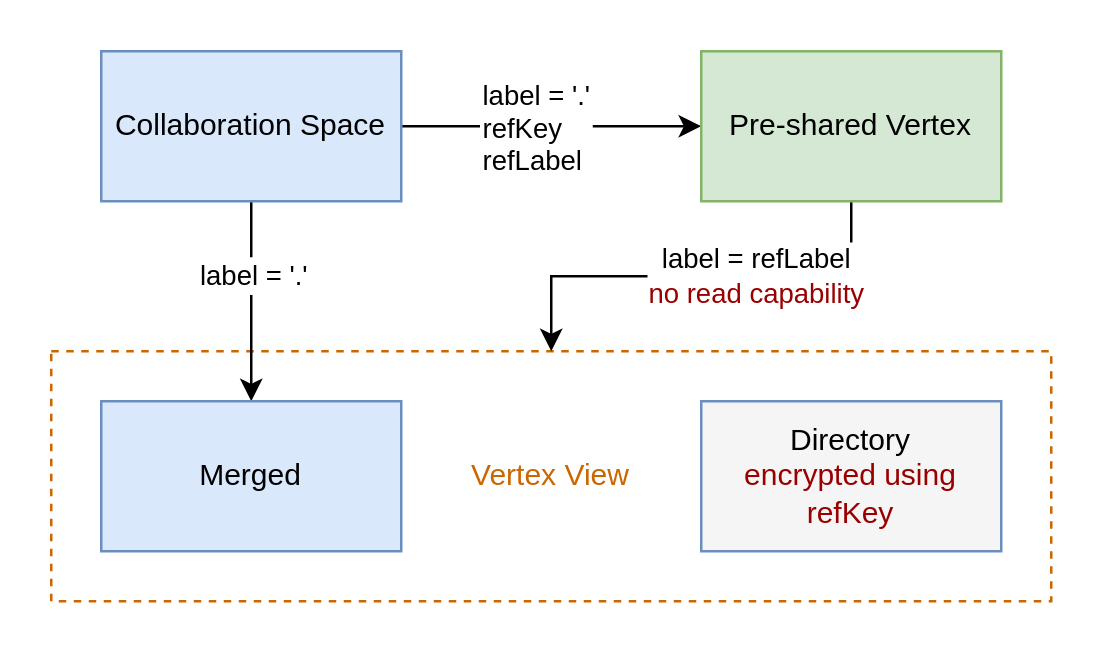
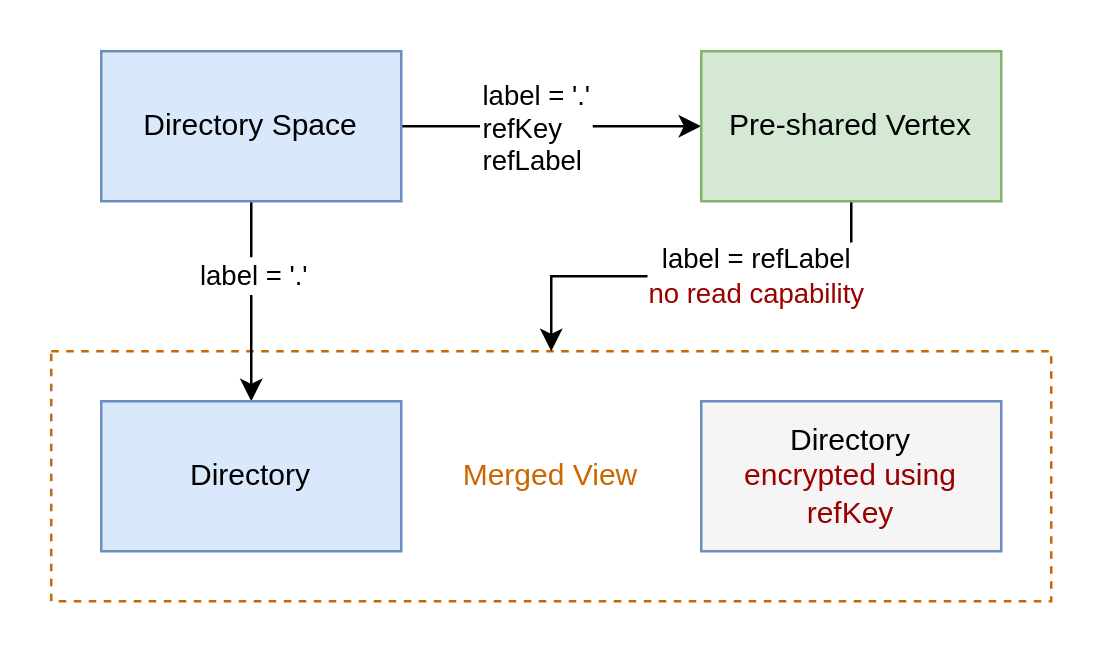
- <mxCell id="7" value="Collaboration Space" style="rounded=0;whiteSpace=wrap;html=1;fillColor=#dae8fc;strokeColor=#6c8ebf;" vertex="1" parent="1"><mxGeometry x="40" y="20" width="120" height="60" as="geometry" /></mxCell>
+ <mxCell id="7" value="Directory Space" style="rounded=0;whiteSpace=wrap;html=1;fillColor=#dae8fc;strokeColor=#6c8ebf;" vertex="1" parent="1"><mxGeometry x="40" y="20" width="120" height="60" as="geometry" /></mxCell>
- <mxCell id="8" value="Merged" style="rounded=0;whiteSpace=wrap;html=1;fillColor=#dae8fc;strokeColor=#6c8ebf;" vertex="1" parent="1"><mxGeometry x="40" y="160" width="120" height="60" as="geometry" /></mxCell>
+ <mxCell id="8" value="Directory" style="rounded=0;whiteSpace=wrap;html=1;fillColor=#dae8fc;strokeColor=#6c8ebf;" vertex="1" parent="1"><mxGeometry x="40" y="160" width="120" height="60" as="geometry" /></mxCell>
- <mxCell id="2" value="&lt;font color=&quot;#cc6600&quot;&gt;Vertex View&lt;/font&gt;" style="rounded=0;whiteSpace=wrap;html=1;fillColor=none;dashed=1;strokeColor=#CC6600;" vertex="1" parent="1"><mxGeometry x="20" y="140" width="400" height="100" as="geometry" /></mxCell>
+ <mxCell id="2" value="&lt;font color=&quot;#cc6600&quot;&gt;Merged View&lt;/font&gt;" style="rounded=0;whiteSpace=wrap;html=1;fillColor=none;dashed=1;strokeColor=#CC6600;" vertex="1" parent="1"><mxGeometry x="20" y="140" width="400" height="100" as="geometry" /></mxCell>
